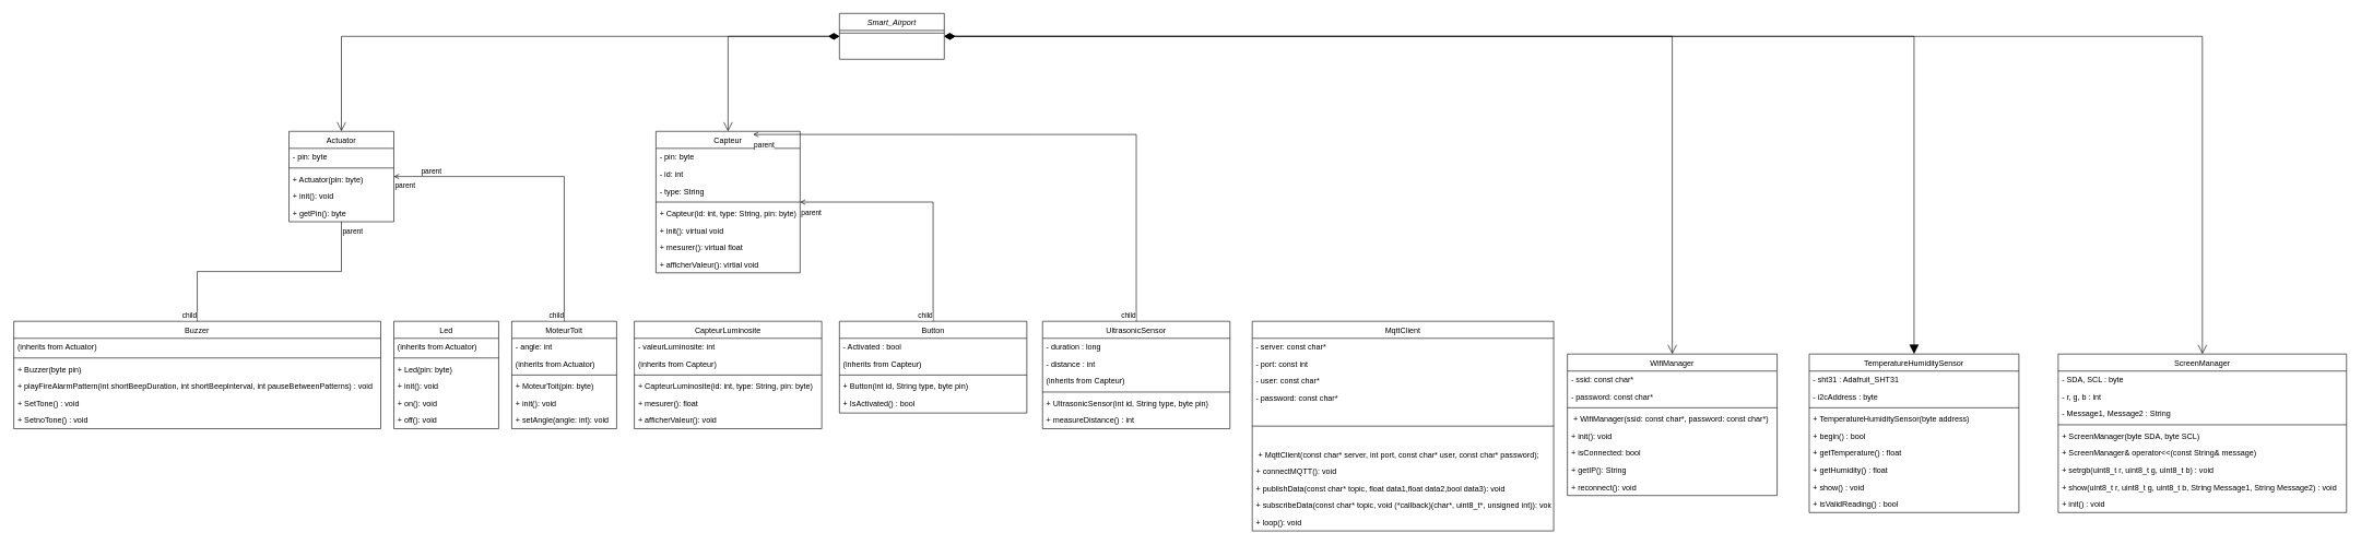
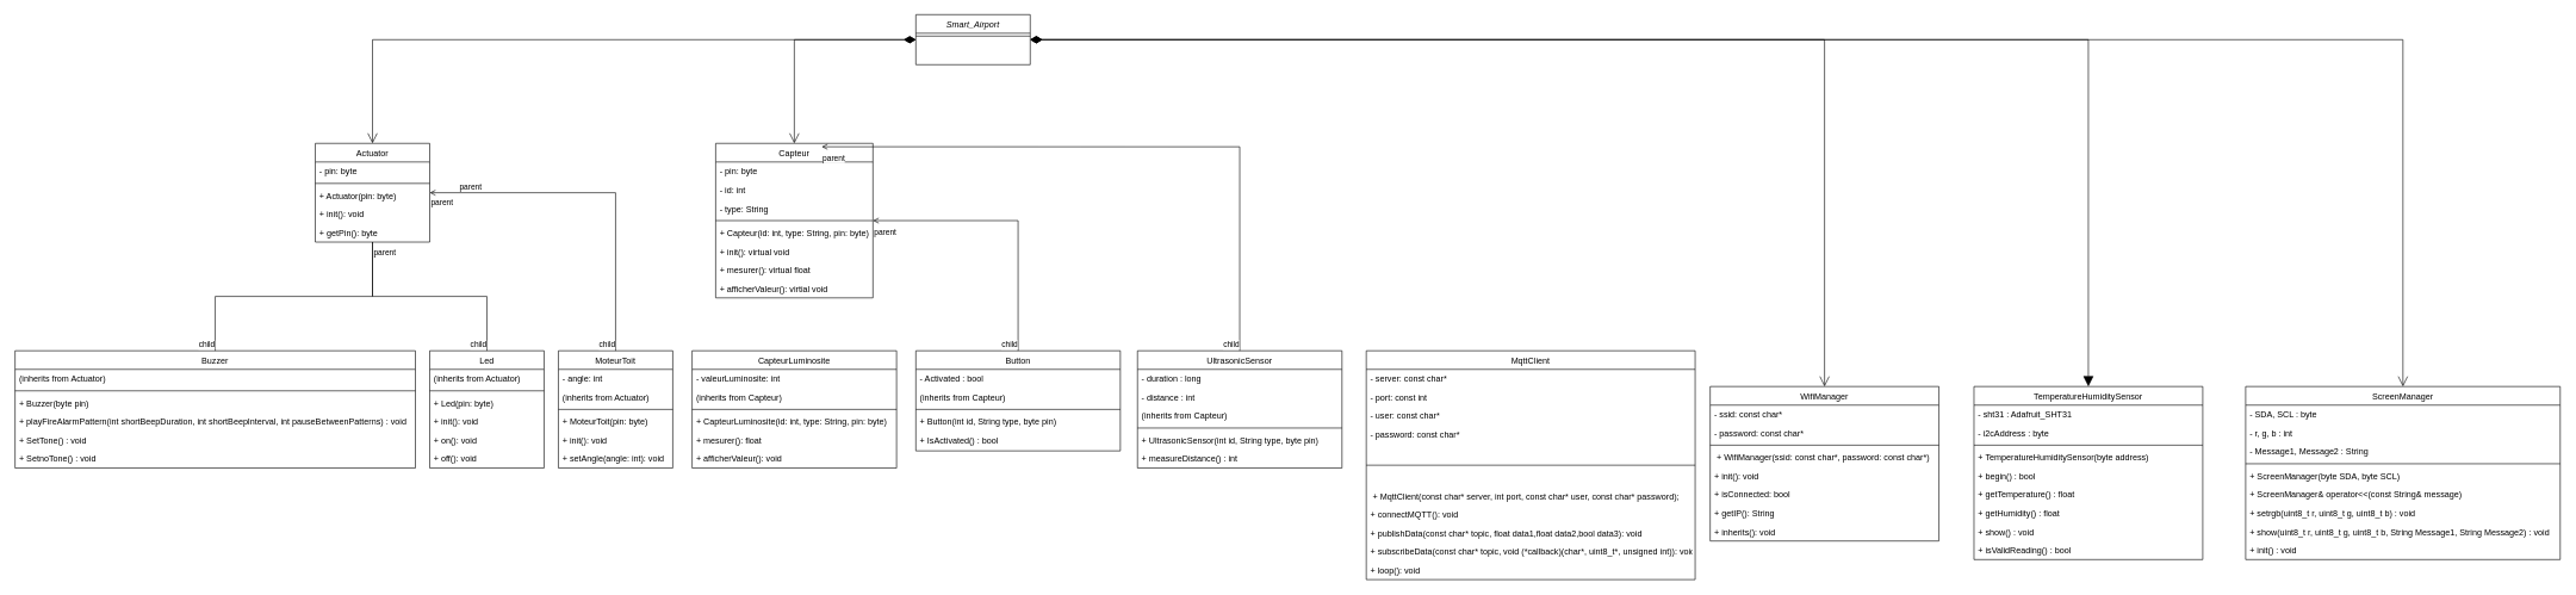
+ <mxCell id="18" value="" style="endArrow=none;html=1;edgeStyle=orthogonalEdgeStyle;rounded=0;" parent="1" source="4" target="10" edge="1"><mxGeometry relative="1" as="geometry"><mxPoint x="840" y="430" as="sourcePoint" /><mxPoint x="1000" y="430" as="targetPoint" /></mxGeometry></mxCell>
+ <mxCell id="19" value="parent" style="edgeLabel;resizable=0;html=1;align=left;verticalAlign=bottom;" parent="18" connectable="0" vertex="1"><mxGeometry x="-1" relative="1" as="geometry"><mxPoint y="22" as="offset" /></mxGeometry></mxCell>
+ <mxCell id="20" value="child" style="edgeLabel;resizable=0;html=1;align=right;verticalAlign=bottom;" parent="18" connectable="0" vertex="1"><mxGeometry x="1" relative="1" as="geometry" /></mxCell>
- <mxCell id="56" value="+ reconnect(): void" style="text;align=left;verticalAlign=top;spacingLeft=4;spacingRight=4;overflow=hidden;rotatable=0;points=[[0,0.5],[1,0.5]];portConstraint=eastwest;" parent="48" vertex="1"><mxGeometry y="190" width="320" height="26" as="geometry" /></mxCell>
+ <mxCell id="56" value="+ inherits(): void" style="text;align=left;verticalAlign=top;spacingLeft=4;spacingRight=4;overflow=hidden;rotatable=0;points=[[0,0.5],[1,0.5]];portConstraint=eastwest;" parent="48" vertex="1"><mxGeometry y="190" width="320" height="26" as="geometry" /></mxCell>
